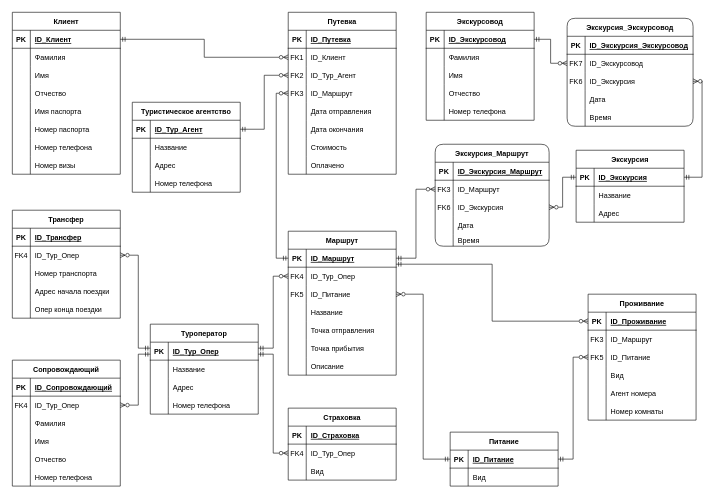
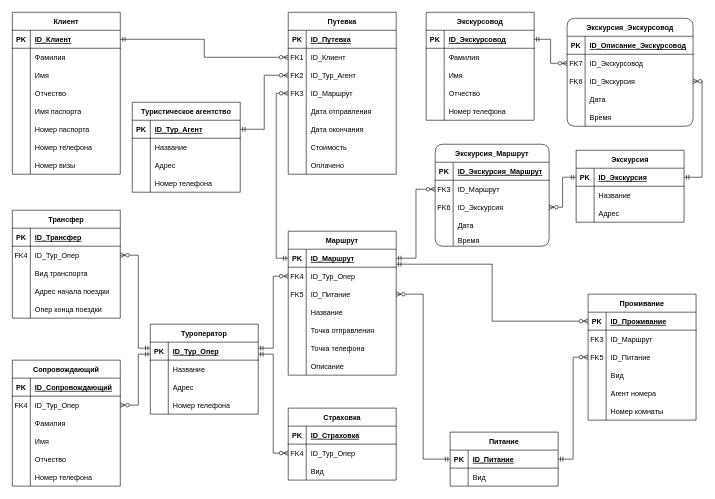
- <mxCell id="206" value="ID_Экскурсия_Экскурсовод" style="shape=partialRectangle;connectable=0;fillColor=none;top=0;left=0;bottom=0;right=0;align=left;spacingLeft=6;fontStyle=5;overflow=hidden;" parent="204" vertex="1"><mxGeometry x="30" width="180" height="30" as="geometry"><mxRectangle width="180" height="30" as="alternateBounds" /></mxGeometry></mxCell>
+ <mxCell id="206" value="ID_Описание_Экскурсовод" style="shape=partialRectangle;connectable=0;fillColor=none;top=0;left=0;bottom=0;right=0;align=left;spacingLeft=6;fontStyle=5;overflow=hidden;" parent="204" vertex="1"><mxGeometry x="30" width="180" height="30" as="geometry"><mxRectangle width="180" height="30" as="alternateBounds" /></mxGeometry></mxCell>
- <mxCell id="145" value="Номер транспорта" style="shape=partialRectangle;connectable=0;fillColor=none;top=0;left=0;bottom=0;right=0;align=left;spacingLeft=6;overflow=hidden;" parent="143" vertex="1"><mxGeometry x="30" width="150" height="30" as="geometry"><mxRectangle width="150" height="30" as="alternateBounds" /></mxGeometry></mxCell>
+ <mxCell id="145" value="Вид транспорта" style="shape=partialRectangle;connectable=0;fillColor=none;top=0;left=0;bottom=0;right=0;align=left;spacingLeft=6;overflow=hidden;" parent="143" vertex="1"><mxGeometry x="30" width="150" height="30" as="geometry"><mxRectangle width="150" height="30" as="alternateBounds" /></mxGeometry></mxCell>
- <mxCell id="83" value="Точка прибытия" style="shape=partialRectangle;connectable=0;fillColor=none;top=0;left=0;bottom=0;right=0;align=left;spacingLeft=6;overflow=hidden;" parent="81" vertex="1"><mxGeometry x="30" width="150" height="30" as="geometry"><mxRectangle width="150" height="30" as="alternateBounds" /></mxGeometry></mxCell>
+ <mxCell id="83" value="Точка телефона" style="shape=partialRectangle;connectable=0;fillColor=none;top=0;left=0;bottom=0;right=0;align=left;spacingLeft=6;overflow=hidden;" parent="81" vertex="1"><mxGeometry x="30" width="150" height="30" as="geometry"><mxRectangle width="150" height="30" as="alternateBounds" /></mxGeometry></mxCell>
